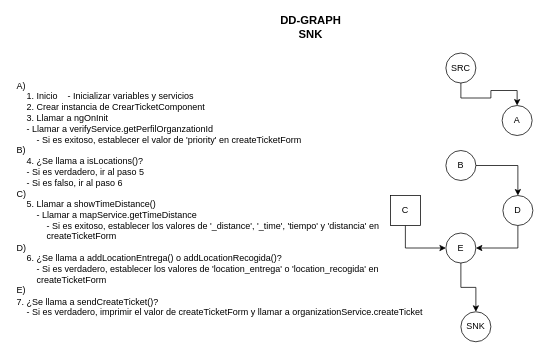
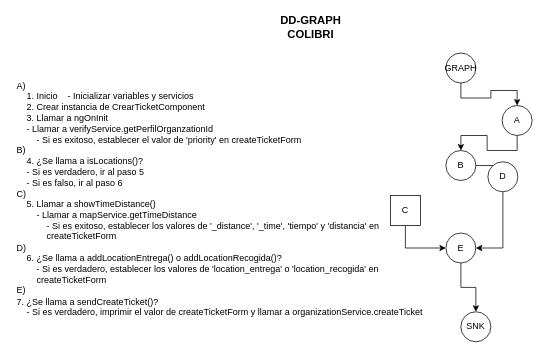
- <mxCell id="2" value="&lt;b style=&quot;font-size: 15px;&quot;&gt;DD-GRAPH&lt;br&gt;SNK&lt;/b&gt;" style="text;html=1;strokeColor=none;fillColor=none;align=center;verticalAlign=middle;whiteSpace=wrap;rounded=0;" vertex="1" parent="1"><mxGeometry x="367" y="20" width="94" height="30" as="geometry" /></mxCell>
+ <mxCell id="2" value="&lt;b style=&quot;font-size: 15px;&quot;&gt;DD-GRAPH&lt;br&gt;COLIBRI&lt;/b&gt;" style="text;html=1;strokeColor=none;fillColor=none;align=center;verticalAlign=middle;whiteSpace=wrap;rounded=0;" vertex="1" parent="1"><mxGeometry x="367" y="20" width="94" height="30" as="geometry" /></mxCell>
- <mxCell id="4" value="SRC" style="ellipse;whiteSpace=wrap;html=1;aspect=fixed;" vertex="1" parent="1"><mxGeometry x="594" y="70" width="40" height="40" as="geometry" /></mxCell>
+ <mxCell id="4" value="GRAPH" style="ellipse;whiteSpace=wrap;html=1;aspect=fixed;" vertex="1" parent="1"><mxGeometry x="594" y="70" width="40" height="40" as="geometry" /></mxCell>
+ <mxCell id="5" style="edgeStyle=orthogonalEdgeStyle;rounded=0;orthogonalLoop=1;jettySize=auto;html=1;exitX=0.5;exitY=1;exitDx=0;exitDy=0;entryX=0.5;entryY=0;entryDx=0;entryDy=0;" edge="1" parent="1" source="6" target="8"><mxGeometry relative="1" as="geometry" /></mxCell>
- <mxCell id="15" value="D" style="ellipse;whiteSpace=wrap;html=1;aspect=fixed;" vertex="1" parent="1"><mxGeometry x="670" y="260" width="40" height="40" as="geometry" /></mxCell>
+ <mxCell id="15" value="D" style="ellipse;whiteSpace=wrap;html=1;aspect=fixed;" vertex="1" parent="1"><mxGeometry x="650" y="215" width="40" height="40" as="geometry" /></mxCell>
